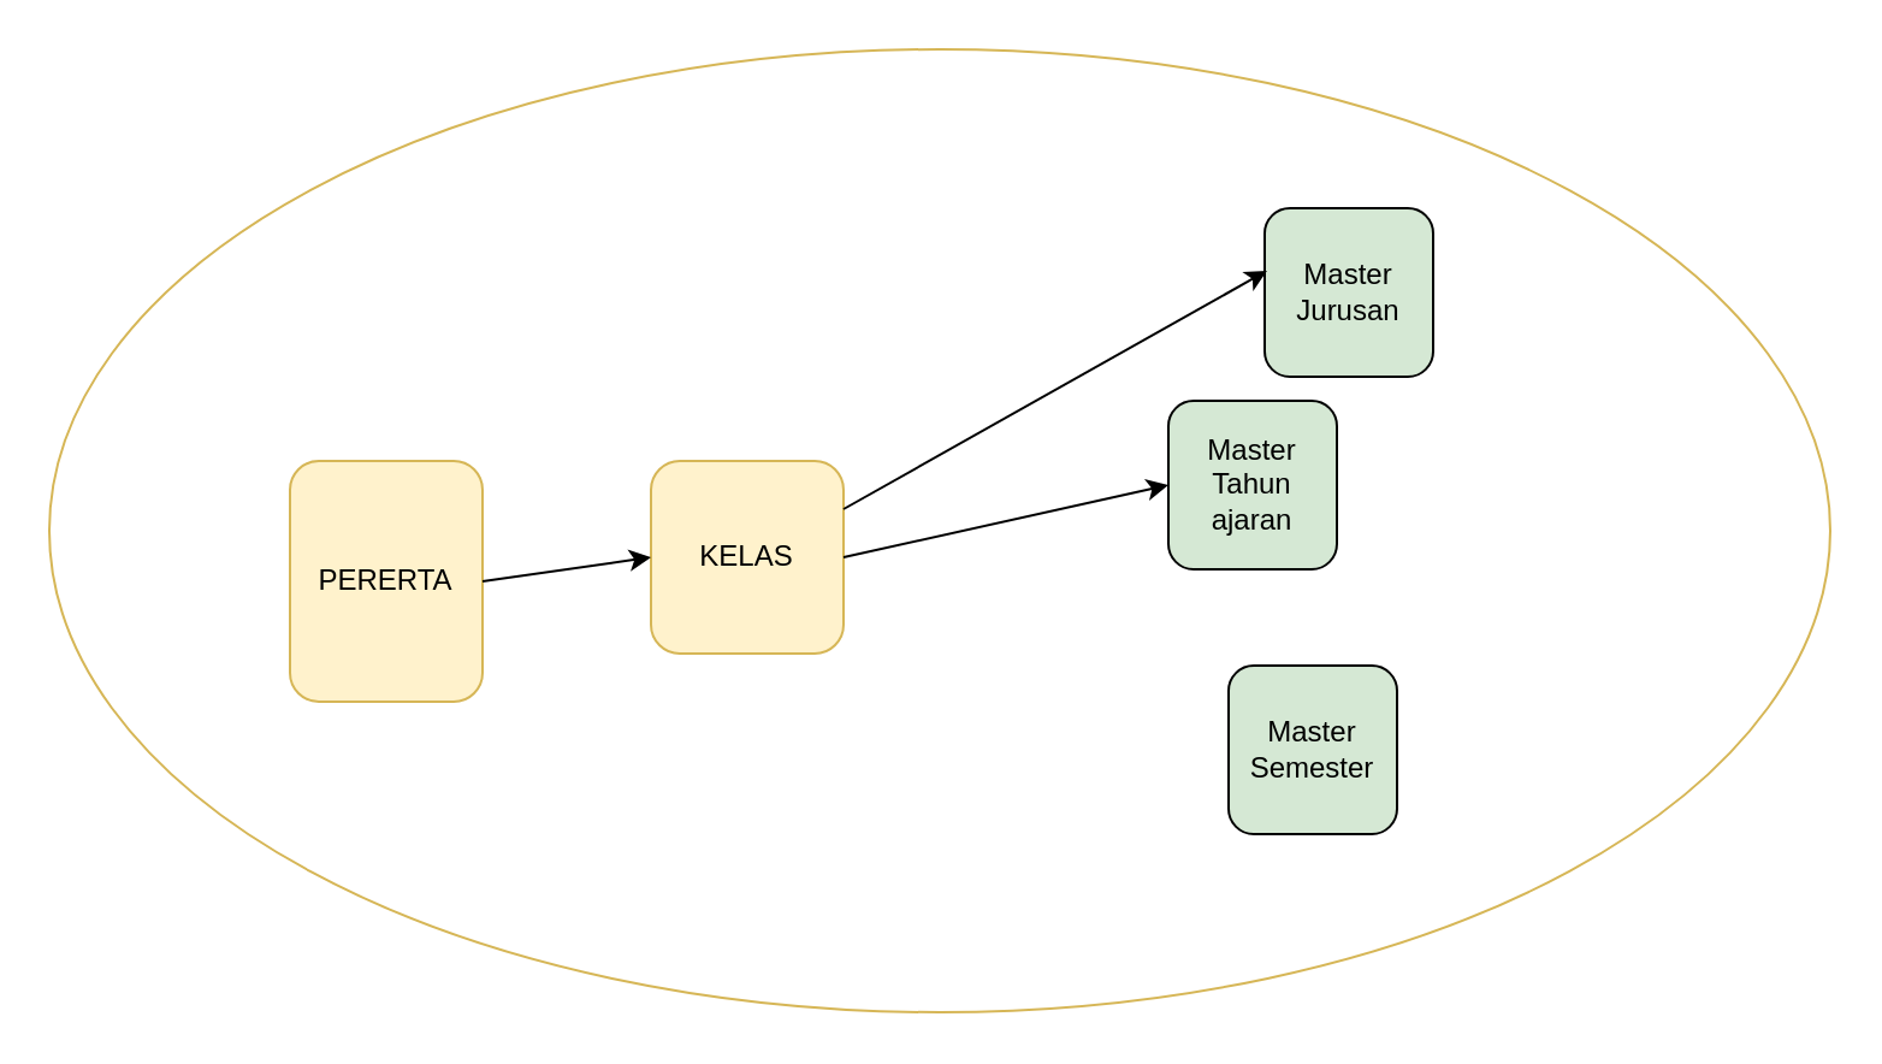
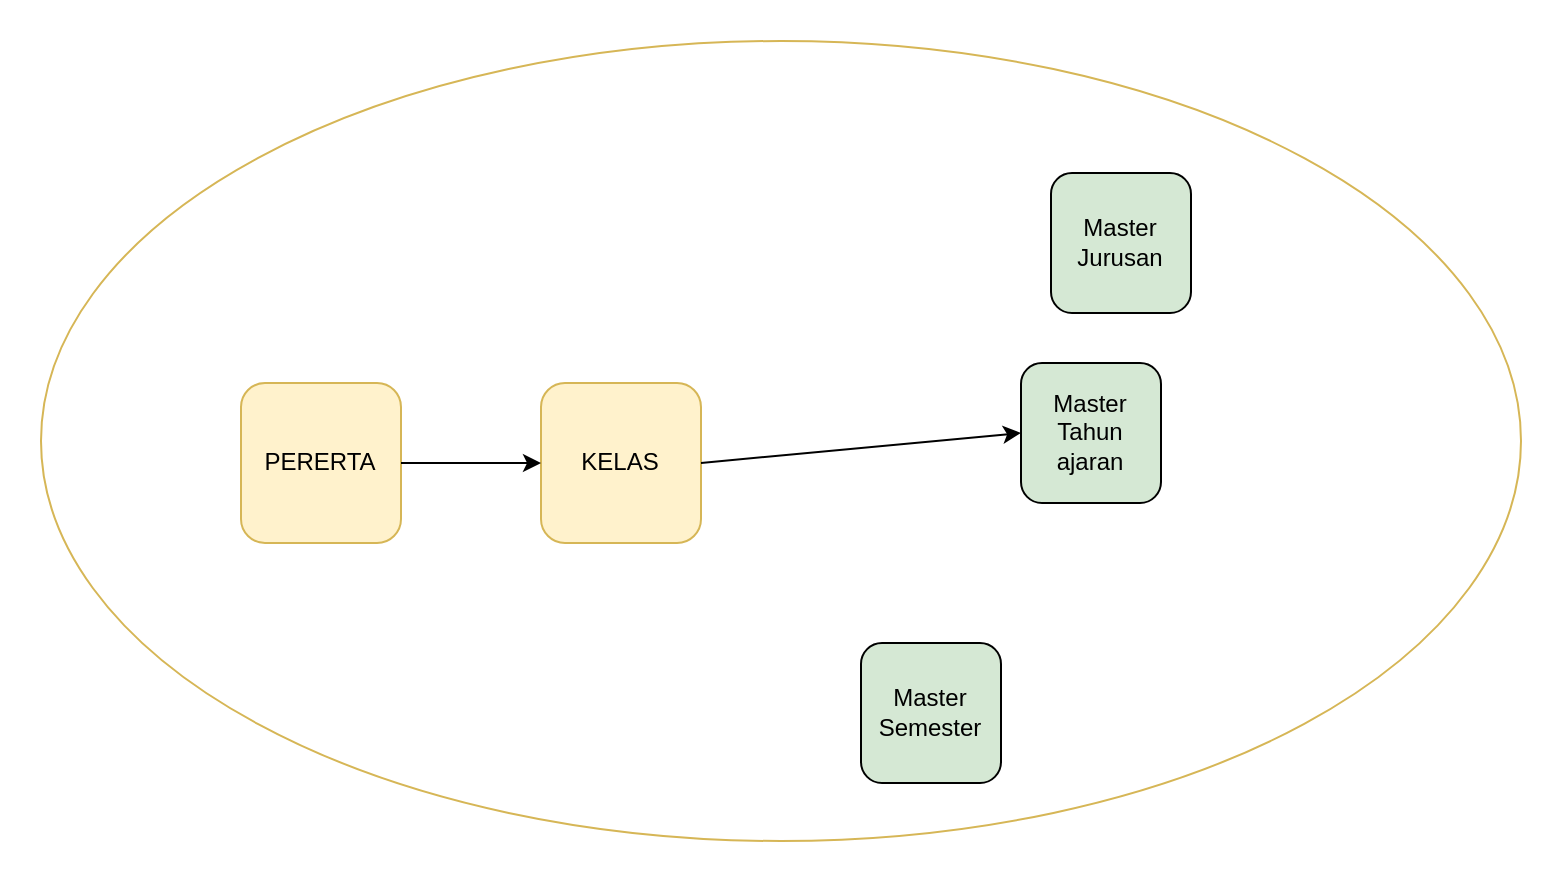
- <mxCell id="8" value="" style="endArrow=classic;html=1;entryX=0.014;entryY=0.371;entryDx=0;entryDy=0;entryPerimeter=0;exitX=1;exitY=0.25;exitDx=0;exitDy=0;" parent="1" source="2" target="4" edge="1"><mxGeometry width="50" height="50" relative="1" as="geometry"><mxPoint x="170" y="316" as="sourcePoint" /><mxPoint x="220" y="266" as="targetPoint" /></mxGeometry></mxCell>
- <mxCell id="5" value="Master&lt;br&gt;Tahun ajaran" style="whiteSpace=wrap;html=1;aspect=fixed;fillColor=#d5e8d4;strokeColor=#000000;gradientColor=none;rounded=1;" parent="1" vertex="1"><mxGeometry x="485" y="166" width="70" height="70" as="geometry" /></mxCell>
+ <mxCell id="5" value="Master&lt;br&gt;Tahun ajaran" style="whiteSpace=wrap;html=1;aspect=fixed;fillColor=#d5e8d4;strokeColor=#000000;gradientColor=none;rounded=1;" parent="1" vertex="1"><mxGeometry x="510" y="181" width="70" height="70" as="geometry" /></mxCell>
- <mxCell id="3" value="PERERTA" style="whiteSpace=wrap;html=1;aspect=fixed;fillColor=#fff2cc;strokeColor=#d6b656;rounded=1;" parent="1" vertex="1"><mxGeometry x="120" y="191" width="80" height="100" as="geometry" /></mxCell>
+ <mxCell id="3" value="PERERTA" style="whiteSpace=wrap;html=1;aspect=fixed;fillColor=#fff2cc;strokeColor=#d6b656;rounded=1;" parent="1" vertex="1"><mxGeometry x="120" y="191" width="80" height="80" as="geometry" /></mxCell>
- <mxCell id="6" value="Master &lt;br&gt;Semester" style="whiteSpace=wrap;html=1;aspect=fixed;fillColor=#d5e8d4;strokeColor=#000000;rounded=1;" parent="1" vertex="1"><mxGeometry x="510" y="276" width="70" height="70" as="geometry" /></mxCell>
+ <mxCell id="6" value="Master &lt;br&gt;Semester" style="whiteSpace=wrap;html=1;aspect=fixed;fillColor=#d5e8d4;strokeColor=#000000;rounded=1;" parent="1" vertex="1"><mxGeometry x="430" y="321" width="70" height="70" as="geometry" /></mxCell>
